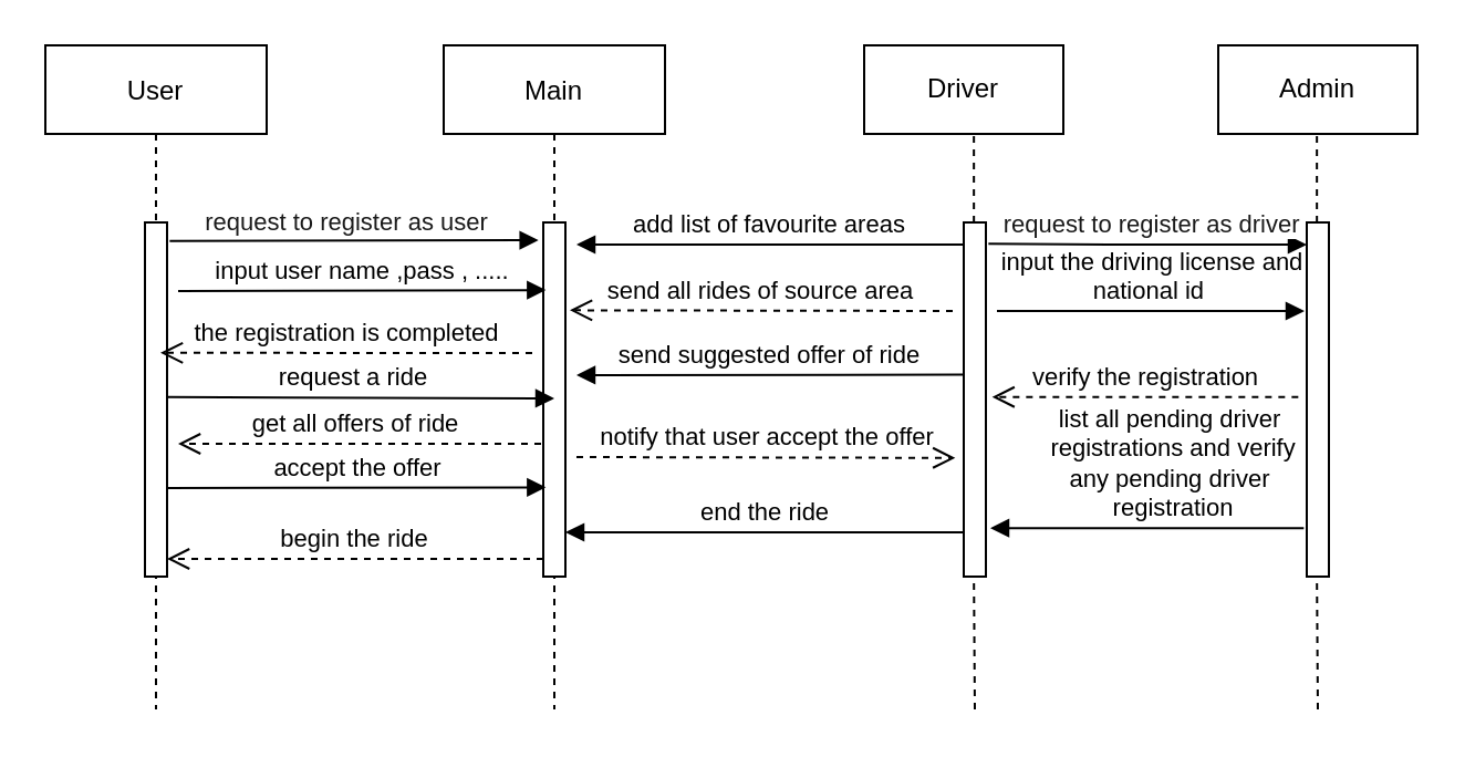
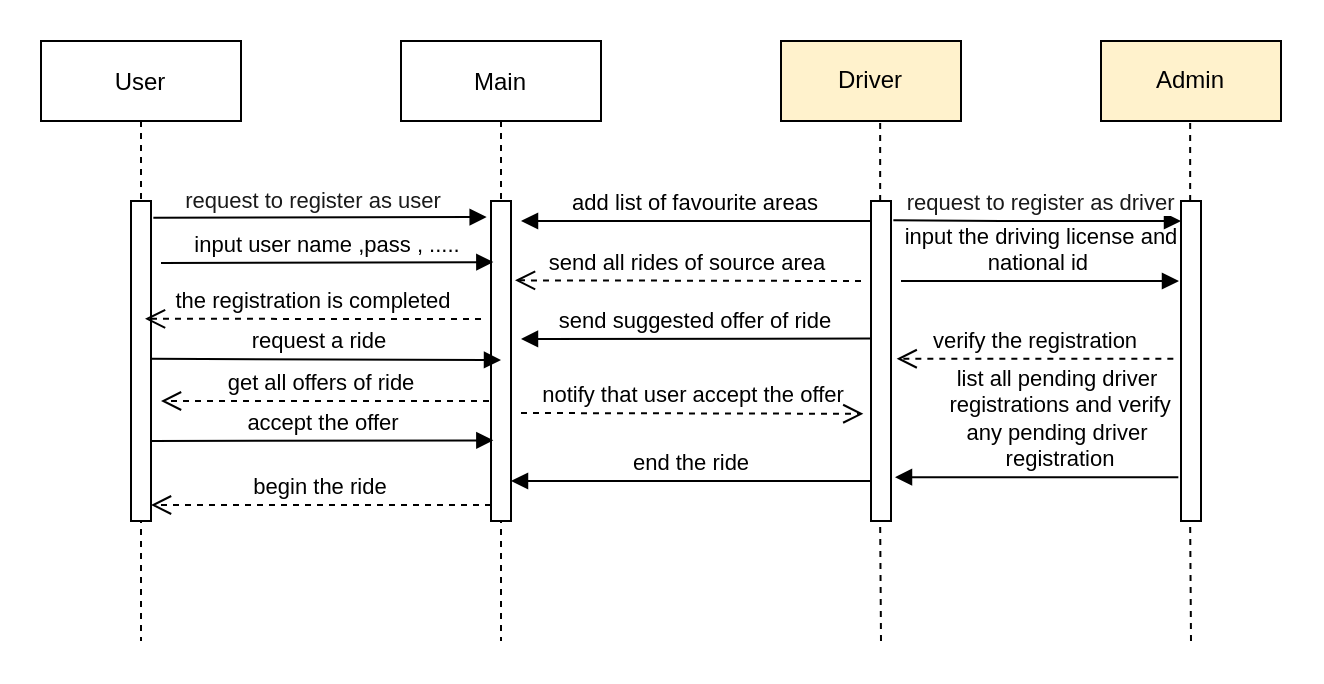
- <mxCell id="8" value="Driver" style="rounded=0;whiteSpace=wrap;html=1;" vertex="1" parent="1"><mxGeometry x="390" y="20" width="90" height="40" as="geometry" /></mxCell>
+ <mxCell id="8" value="Driver" style="rounded=0;whiteSpace=wrap;html=1;fillColor=#fff2cc;" vertex="1" parent="1"><mxGeometry x="390" y="20" width="90" height="40" as="geometry" /></mxCell>
- <mxCell id="9" value="Admin" style="rounded=0;whiteSpace=wrap;html=1;" vertex="1" parent="1"><mxGeometry x="550" y="20" width="90" height="40" as="geometry" /></mxCell>
+ <mxCell id="9" value="Admin" style="rounded=0;whiteSpace=wrap;html=1;fillColor=#fff2cc;" vertex="1" parent="1"><mxGeometry x="550" y="20" width="90" height="40" as="geometry" /></mxCell>
